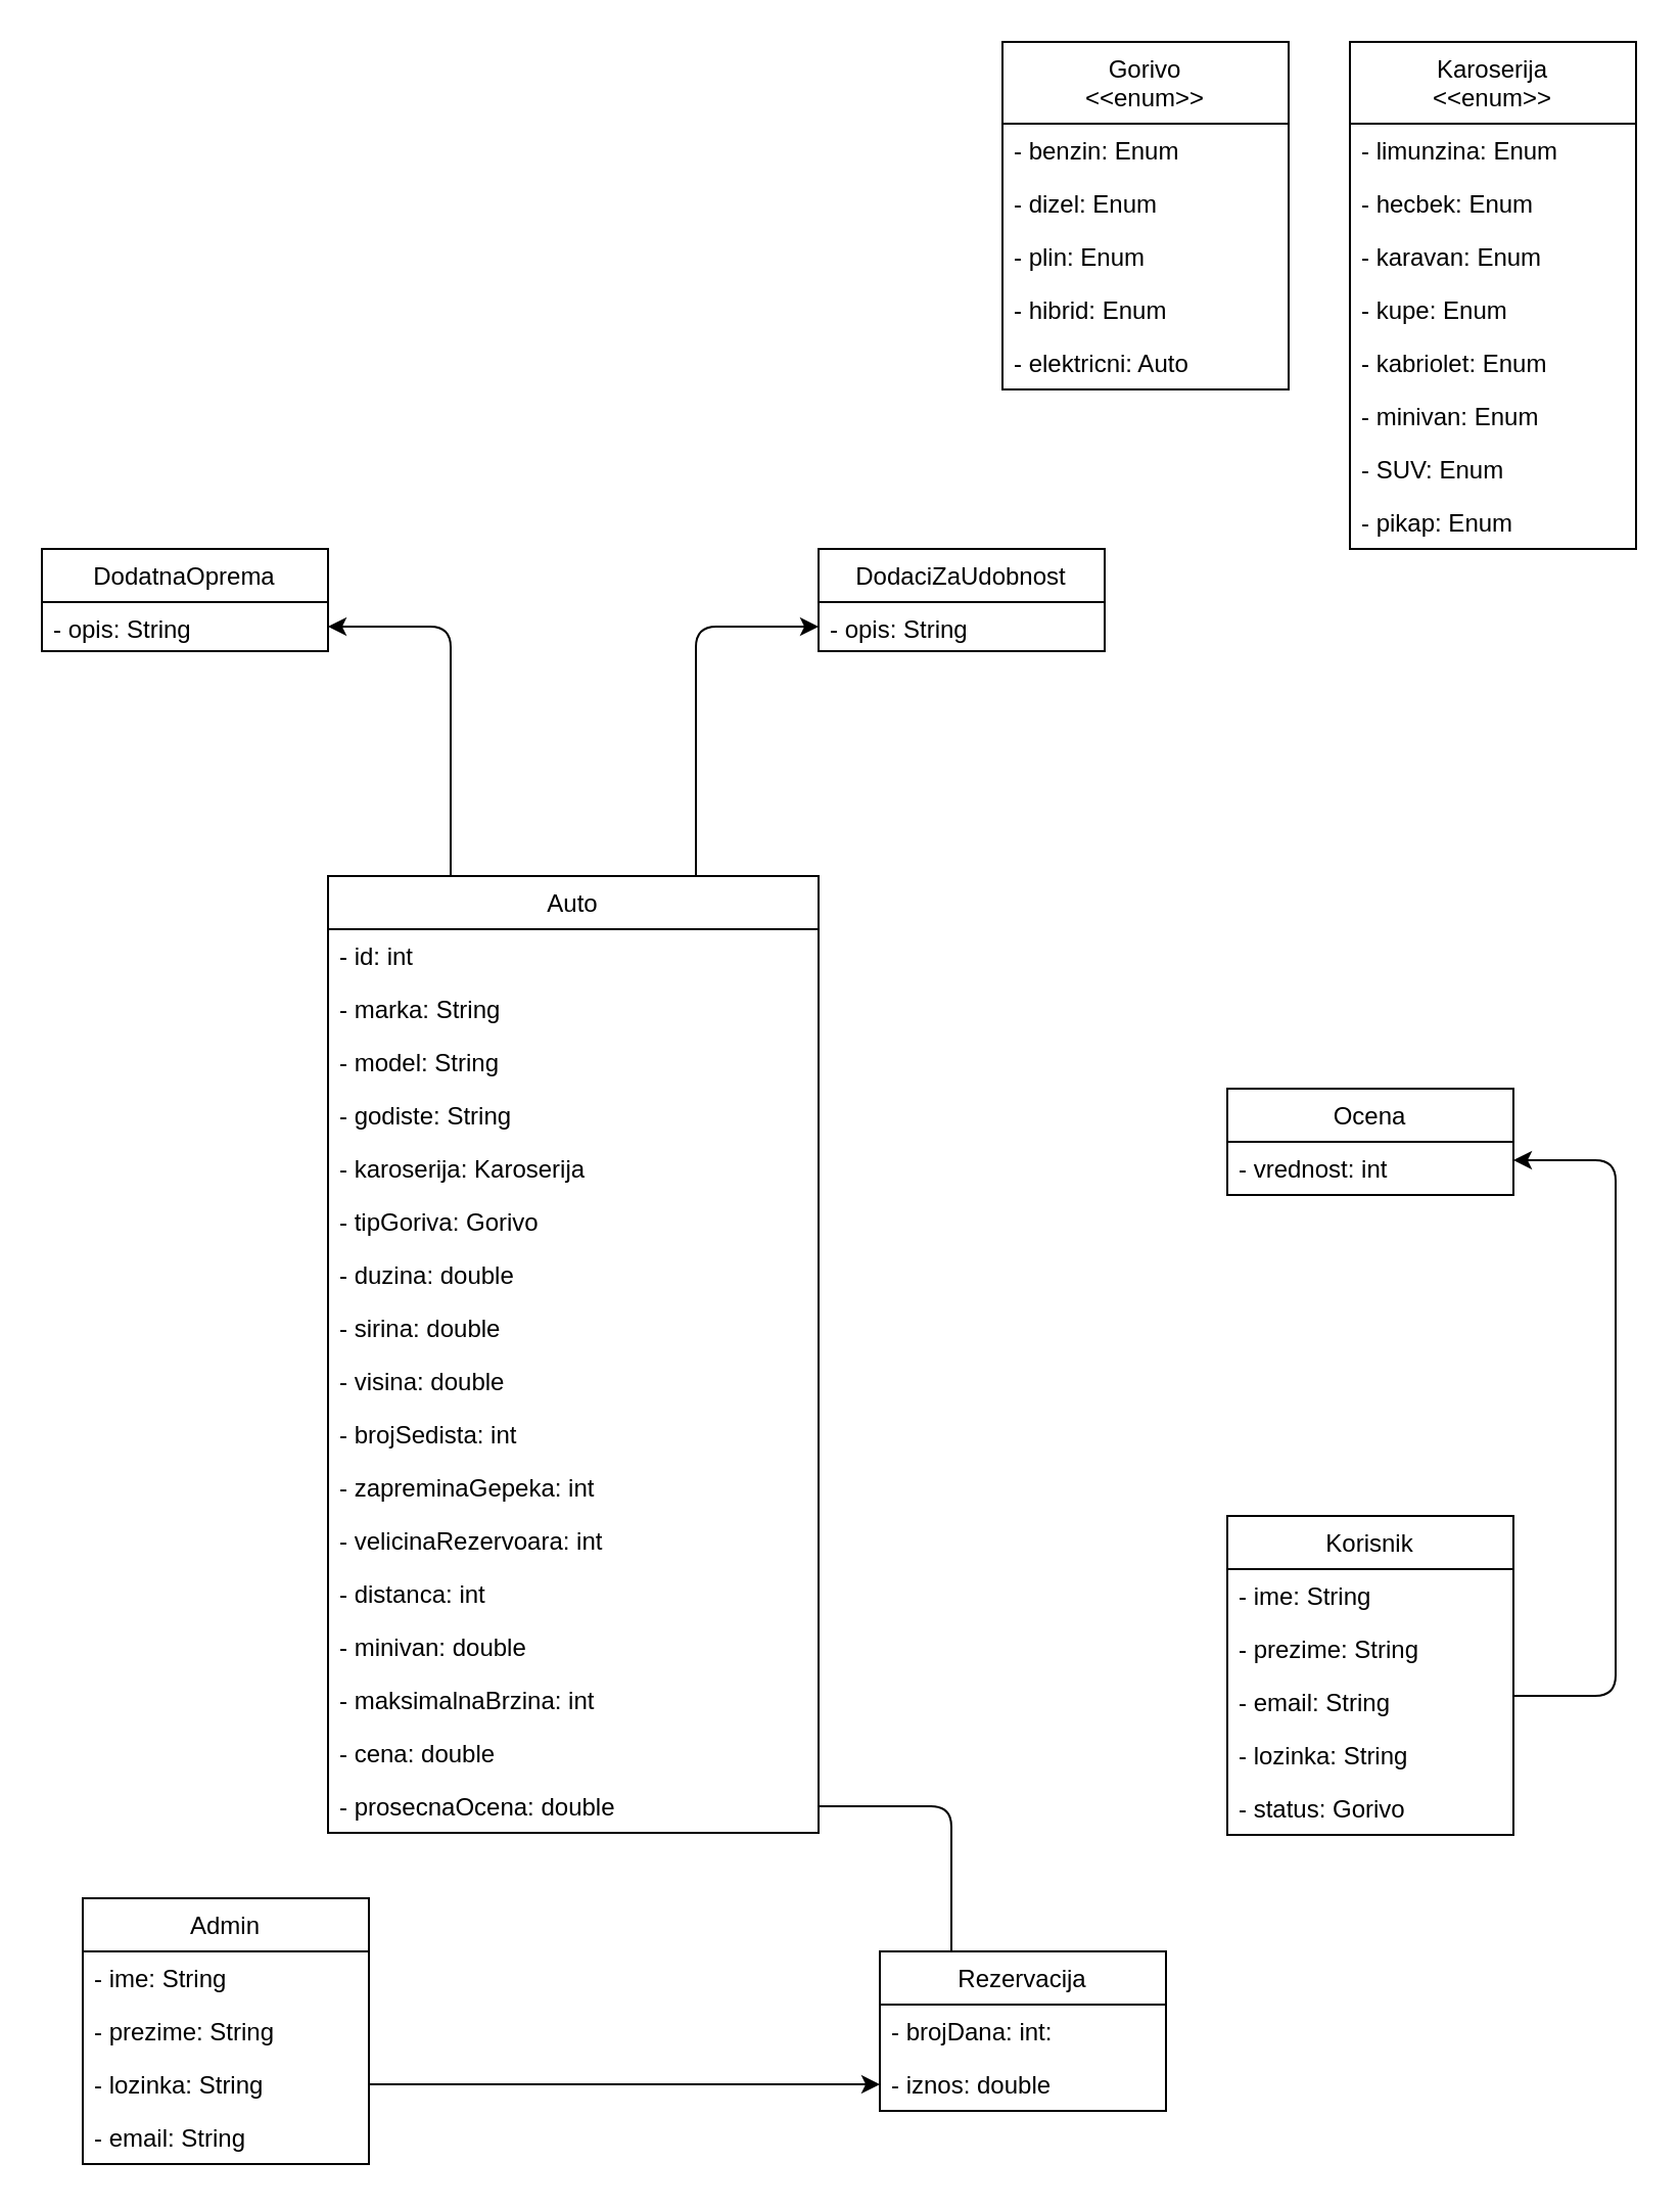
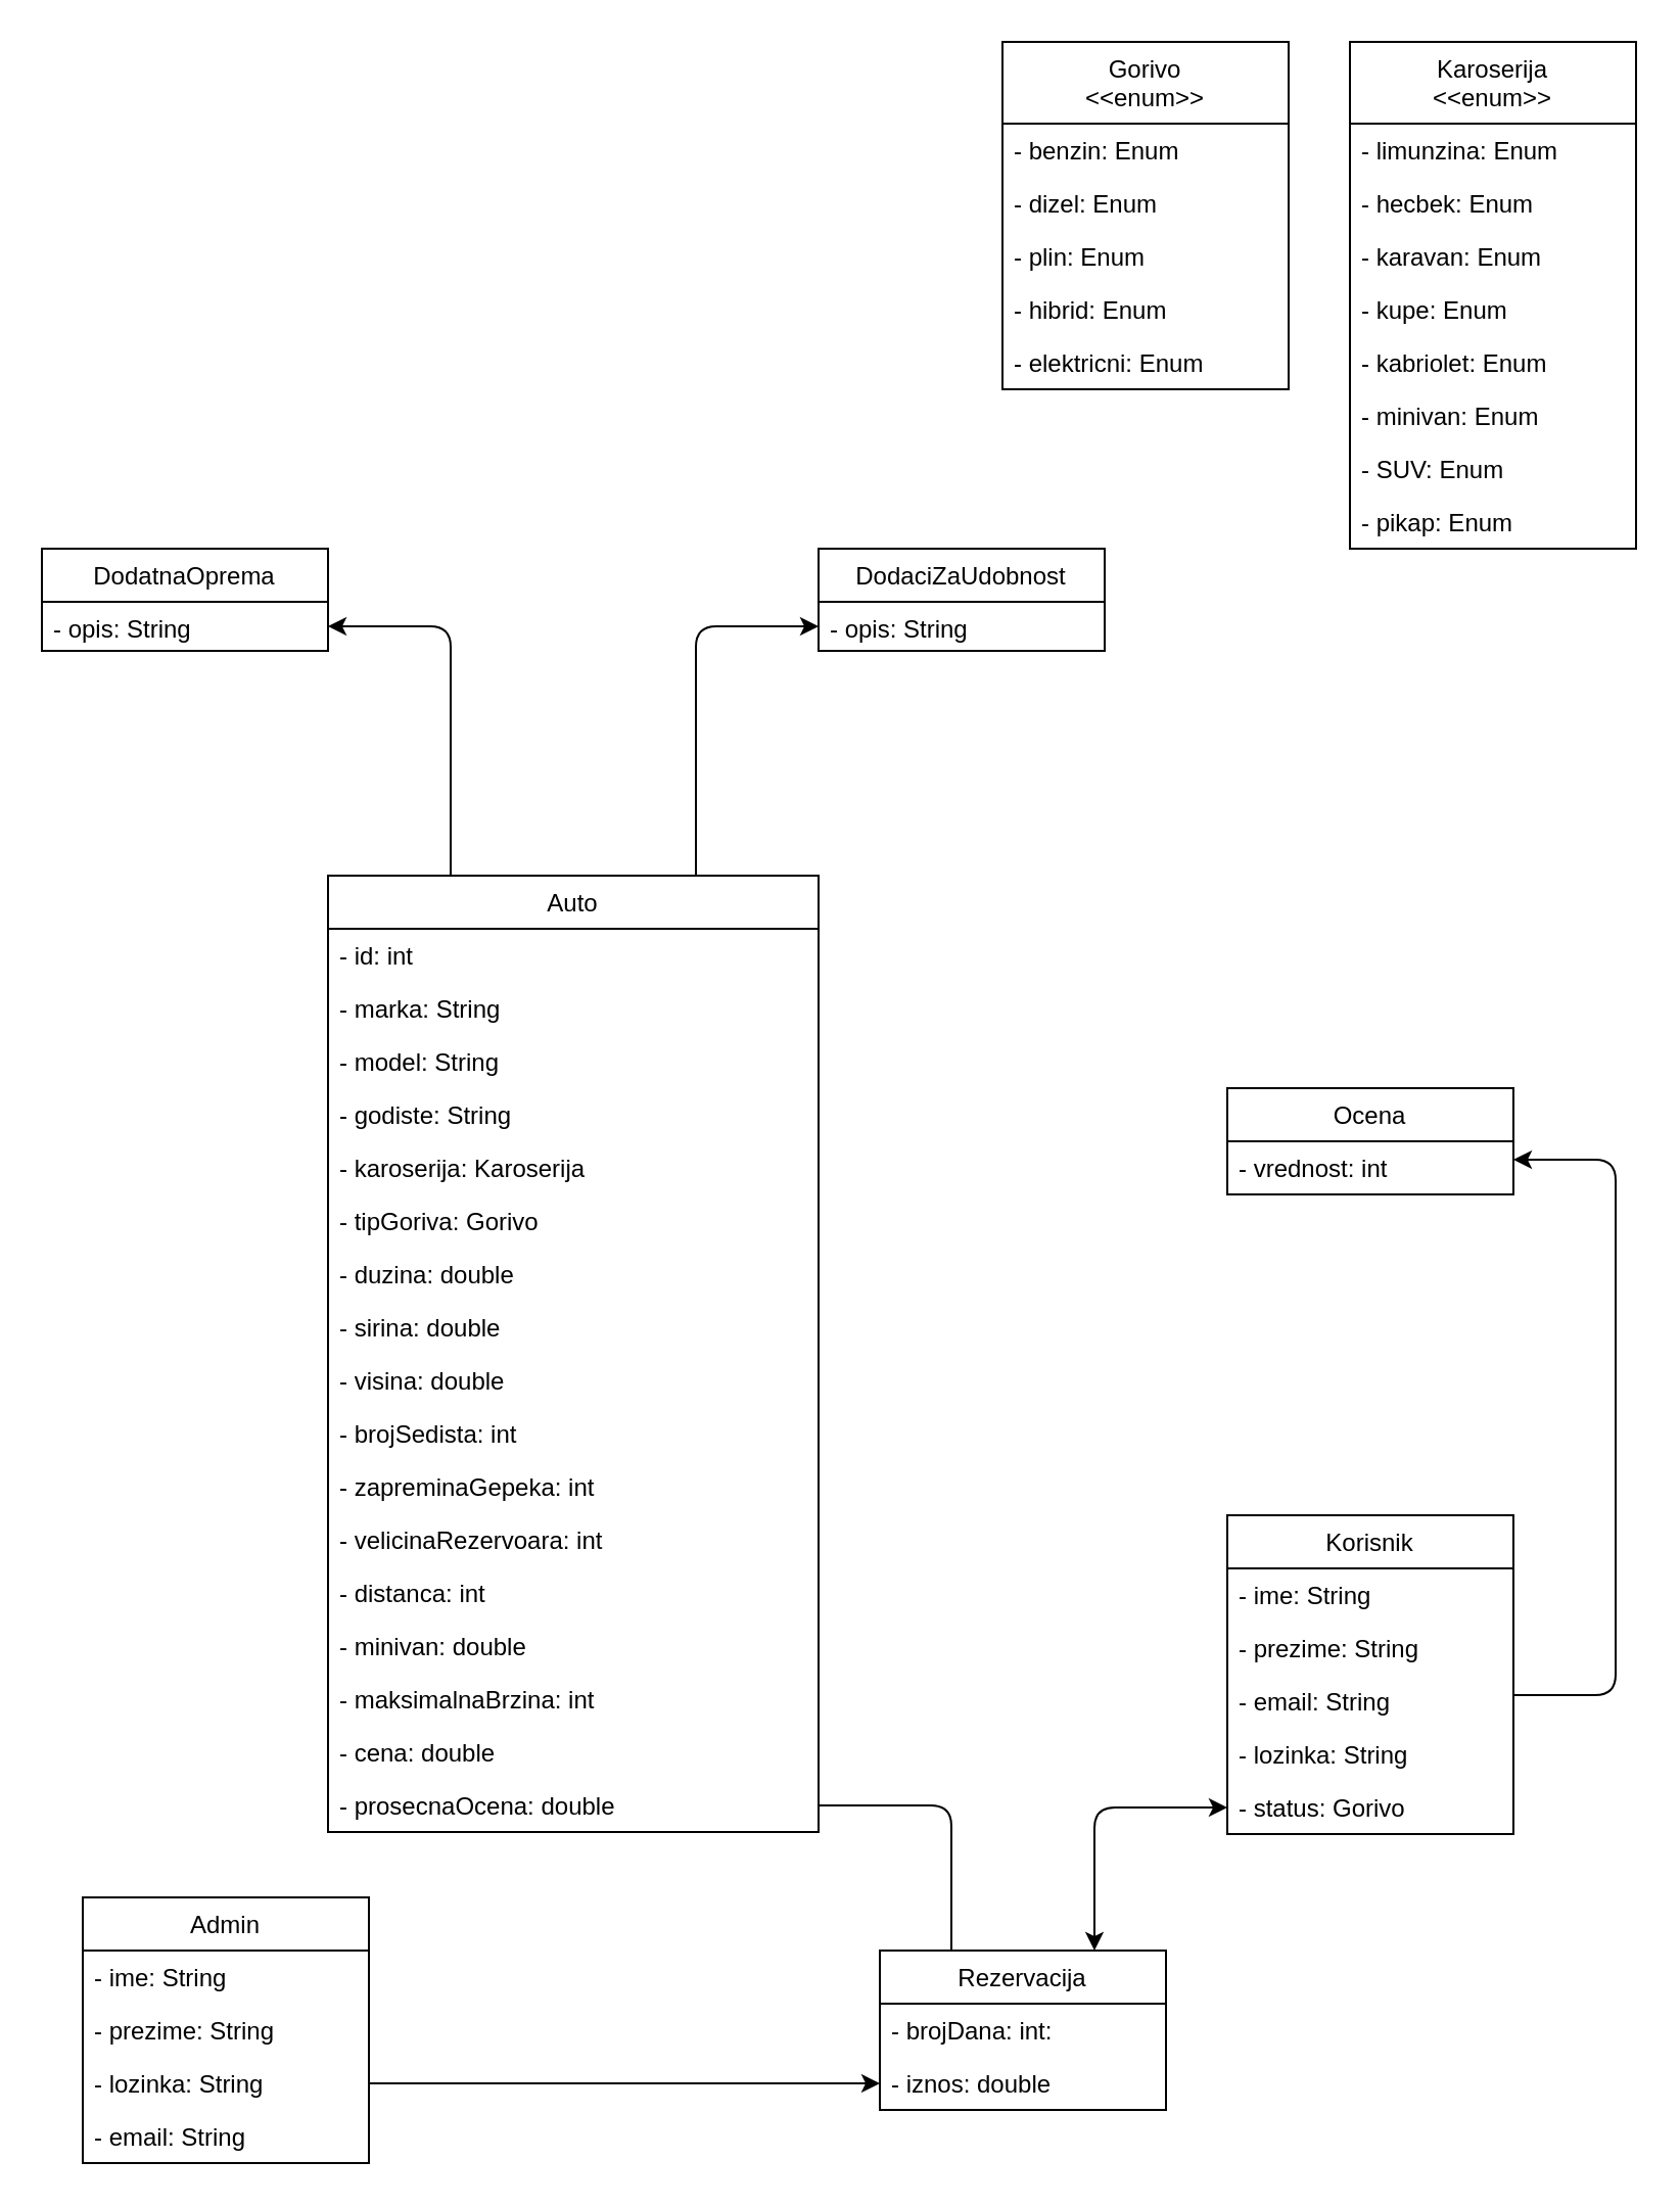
- <mxCell id="45" value="- elektricni: Auto" style="text;strokeColor=none;fillColor=none;align=left;verticalAlign=top;spacingLeft=4;spacingRight=4;overflow=hidden;rotatable=0;points=[[0,0.5],[1,0.5]];portConstraint=eastwest;" vertex="1" parent="40"><mxGeometry y="144" width="140" height="26" as="geometry" /></mxCell>
+ <mxCell id="45" value="- elektricni: Enum" style="text;strokeColor=none;fillColor=none;align=left;verticalAlign=top;spacingLeft=4;spacingRight=4;overflow=hidden;rotatable=0;points=[[0,0.5],[1,0.5]];portConstraint=eastwest;" vertex="1" parent="40"><mxGeometry y="144" width="140" height="26" as="geometry" /></mxCell>
+ <mxCell id="59" value="" style="endArrow=classic;startArrow=classic;html=1;fontSize=12;entryX=0;entryY=0.5;entryDx=0;entryDy=0;exitX=0.75;exitY=0;exitDx=0;exitDy=0;" edge="1" parent="1" source="55" target="31"><mxGeometry width="50" height="50" relative="1" as="geometry"><mxPoint x="440" y="1008" as="sourcePoint" /><mxPoint x="490" y="958" as="targetPoint" /><Array as="points"><mxPoint x="535" y="884" /></Array></mxGeometry></mxCell>
